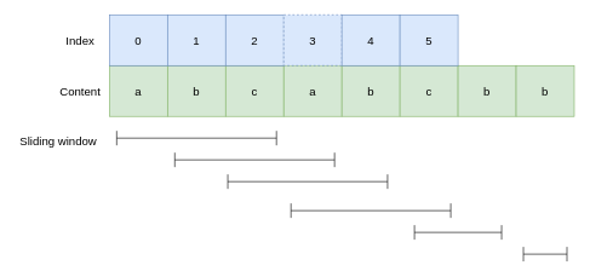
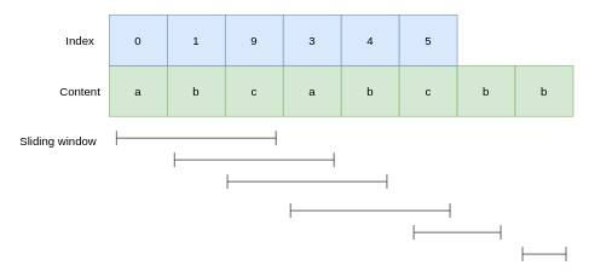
- <mxCell id="12" value="&lt;font style=&quot;font-size: 16px;&quot;&gt;2&lt;/font&gt;" style="rounded=0;whiteSpace=wrap;html=1;fillColor=#dae8fc;strokeColor=#6c8ebf;" vertex="1" parent="1"><mxGeometry x="310" y="20" width="80" height="70" as="geometry" /></mxCell>
+ <mxCell id="12" value="&lt;font style=&quot;font-size: 16px;&quot;&gt;9&lt;/font&gt;" style="rounded=0;whiteSpace=wrap;html=1;fillColor=#dae8fc;strokeColor=#6c8ebf;" vertex="1" parent="1"><mxGeometry x="310" y="20" width="80" height="70" as="geometry" /></mxCell>
- <mxCell id="13" value="&lt;font style=&quot;font-size: 16px;&quot;&gt;3&lt;/font&gt;" style="rounded=0;whiteSpace=wrap;html=1;fillColor=#dae8fc;strokeColor=#6c8ebf;dashed=1;" vertex="1" parent="1"><mxGeometry x="390" y="20" width="80" height="70" as="geometry" /></mxCell>
+ <mxCell id="13" value="&lt;font style=&quot;font-size: 16px;&quot;&gt;3&lt;/font&gt;" style="rounded=0;whiteSpace=wrap;html=1;fillColor=#dae8fc;strokeColor=#6c8ebf;" vertex="1" parent="1"><mxGeometry x="390" y="20" width="80" height="70" as="geometry" /></mxCell>
